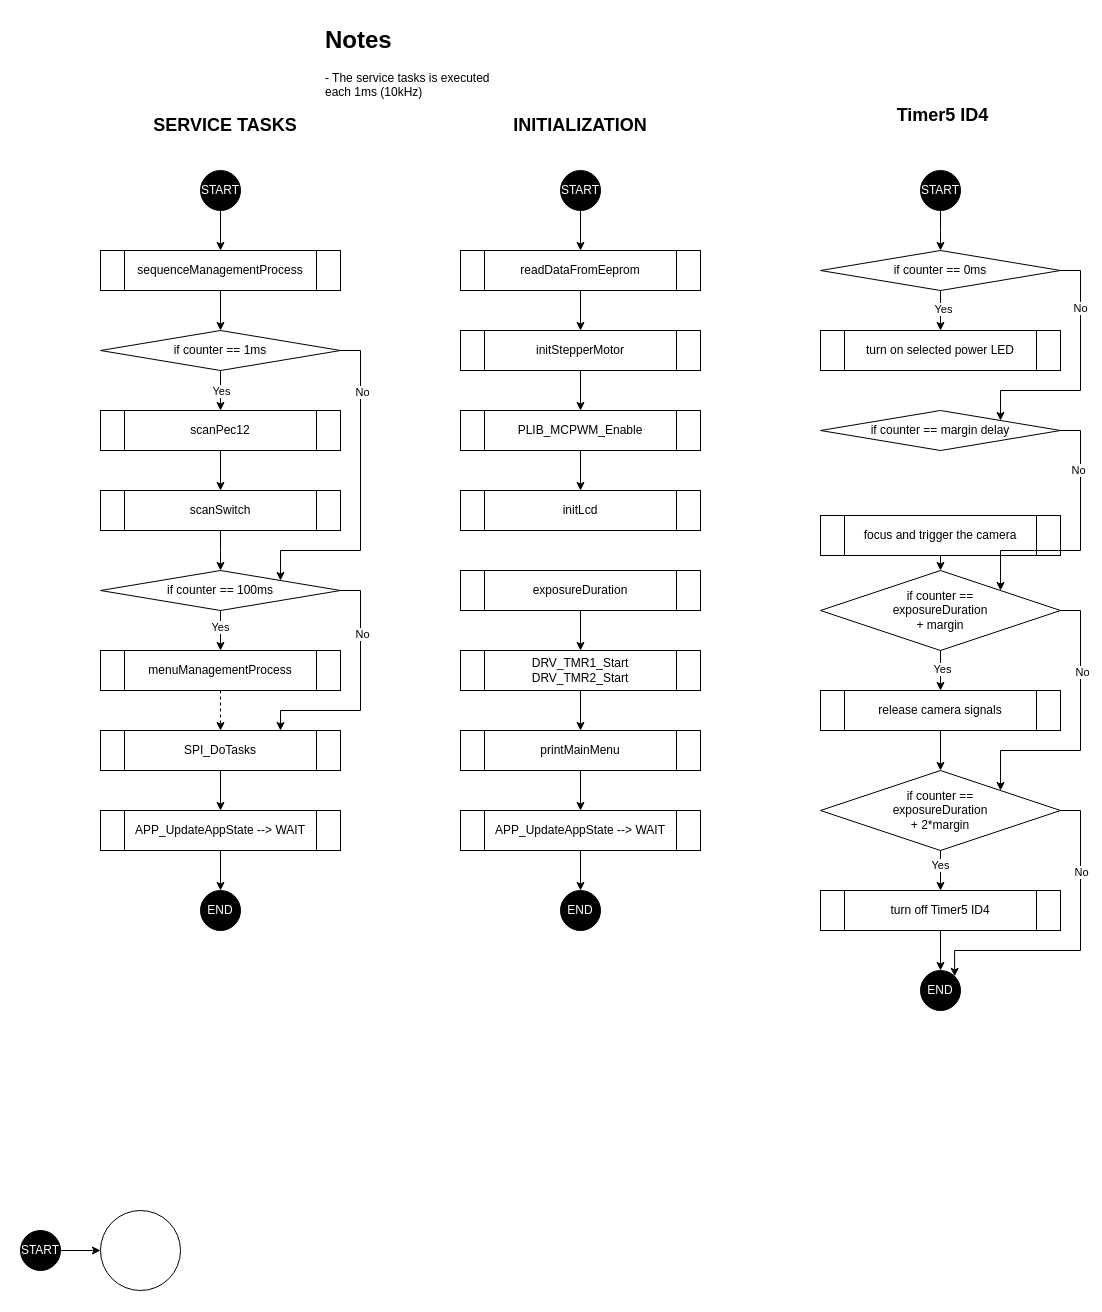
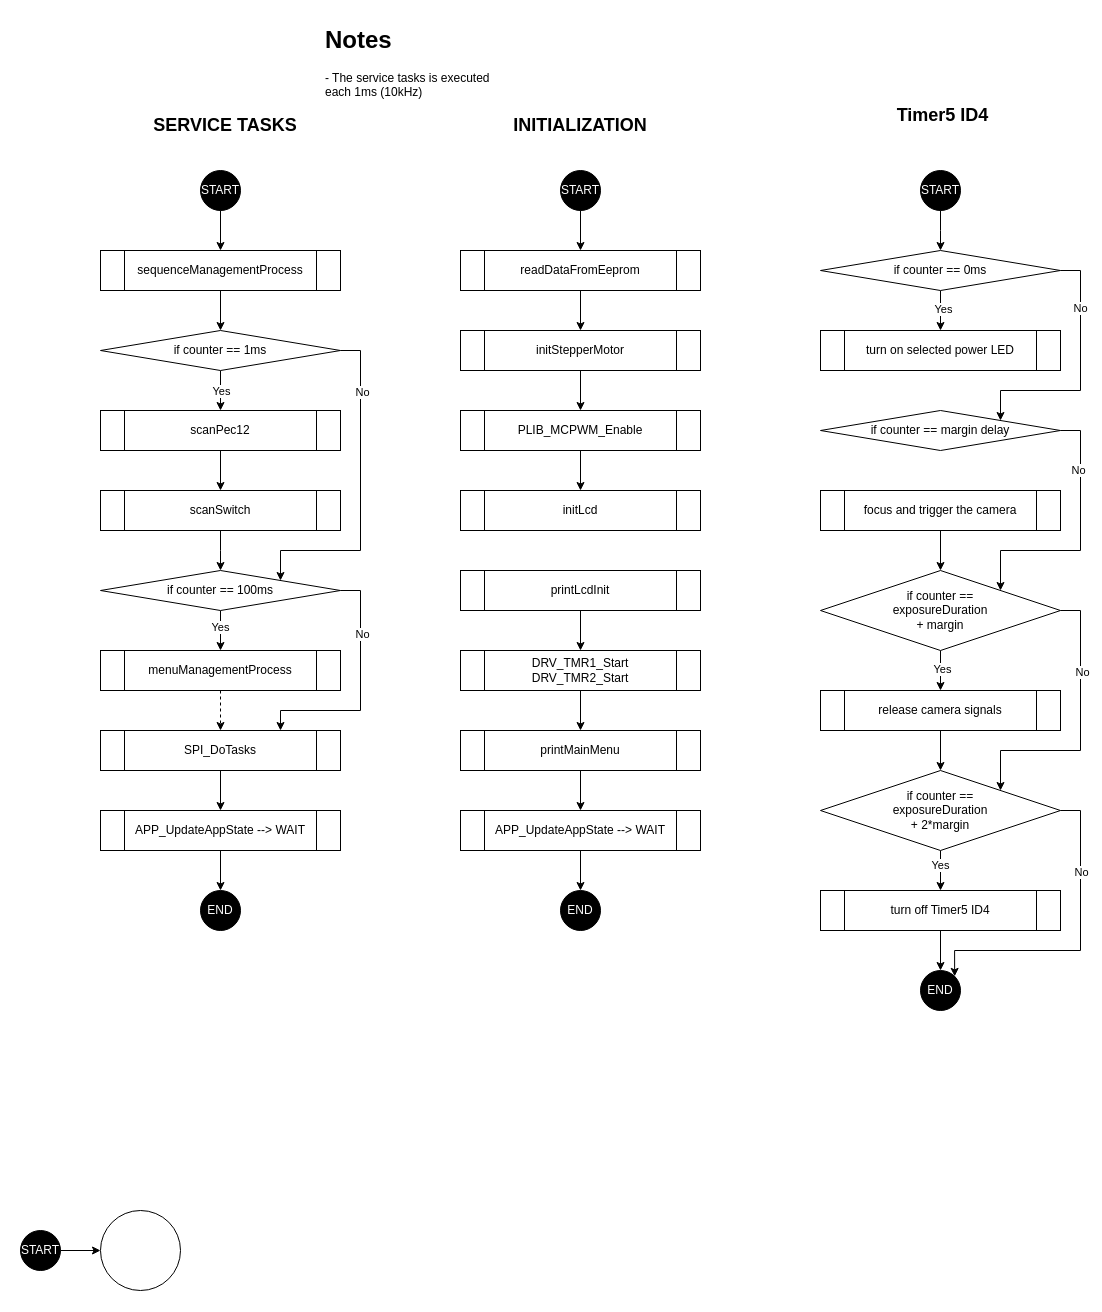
- <mxCell id="61" value="focus and trigger the camera" style="shape=process;whiteSpace=wrap;html=1;backgroundOutline=1;" vertex="1" parent="1"><mxGeometry x="820" y="515" width="240" height="40" as="geometry" /></mxCell>
+ <mxCell id="61" value="focus and trigger the camera" style="shape=process;whiteSpace=wrap;html=1;backgroundOutline=1;" vertex="1" parent="1"><mxGeometry x="820" y="490" width="240" height="40" as="geometry" /></mxCell>
- <mxCell id="40" value="exposureDuration" style="shape=process;whiteSpace=wrap;html=1;backgroundOutline=1;" vertex="1" parent="1"><mxGeometry x="460" y="570" width="240" height="40" as="geometry" /></mxCell>
+ <mxCell id="40" value="printLcdInit" style="shape=process;whiteSpace=wrap;html=1;backgroundOutline=1;" vertex="1" parent="1"><mxGeometry x="460" y="570" width="240" height="40" as="geometry" /></mxCell>
